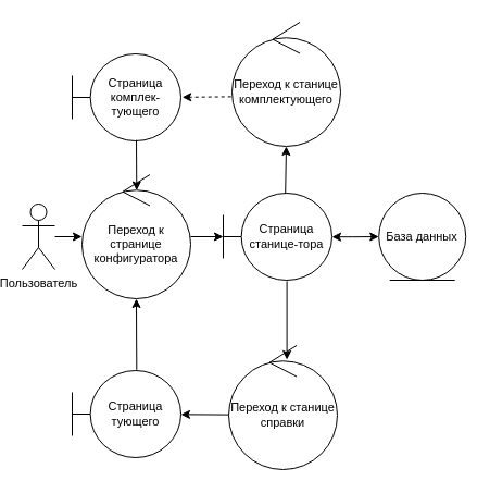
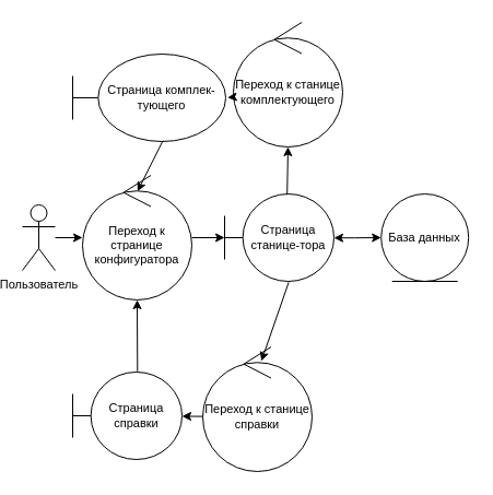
- <mxCell id="16" value="Страница комплек-тующего" style="shape=umlBoundary;whiteSpace=wrap;html=1;fontSize=11;" vertex="1" parent="1"><mxGeometry x="66" y="49" width="100" height="80" as="geometry" /></mxCell>
+ <mxCell id="16" value="Страница комплек-тующего" style="shape=umlBoundary;whiteSpace=wrap;html=1;fontSize=11;" vertex="1" parent="1"><mxGeometry x="66" y="49" width="140" height="80" as="geometry" /></mxCell>
- <mxCell id="6" value="Переход к станице справки" style="ellipse;shape=umlControl;whiteSpace=wrap;html=1;fontSize=11;" parent="1" vertex="1"><mxGeometry x="210" y="317" width="100" height="114" as="geometry" /></mxCell>
+ <mxCell id="6" value="Переход к станице справки" style="ellipse;shape=umlControl;whiteSpace=wrap;html=1;fontSize=11;" parent="1" vertex="1"><mxGeometry x="185" y="317" width="100" height="114" as="geometry" /></mxCell>
- <mxCell id="5" value="Страница тующего" style="shape=umlBoundary;whiteSpace=wrap;html=1;fontSize=11;" parent="1" vertex="1"><mxGeometry x="66" y="340" width="100" height="80" as="geometry" /></mxCell>
+ <mxCell id="5" value="Страница справки" style="shape=umlBoundary;whiteSpace=wrap;html=1;fontSize=11;" parent="1" vertex="1"><mxGeometry x="66" y="340" width="100" height="80" as="geometry" /></mxCell>
